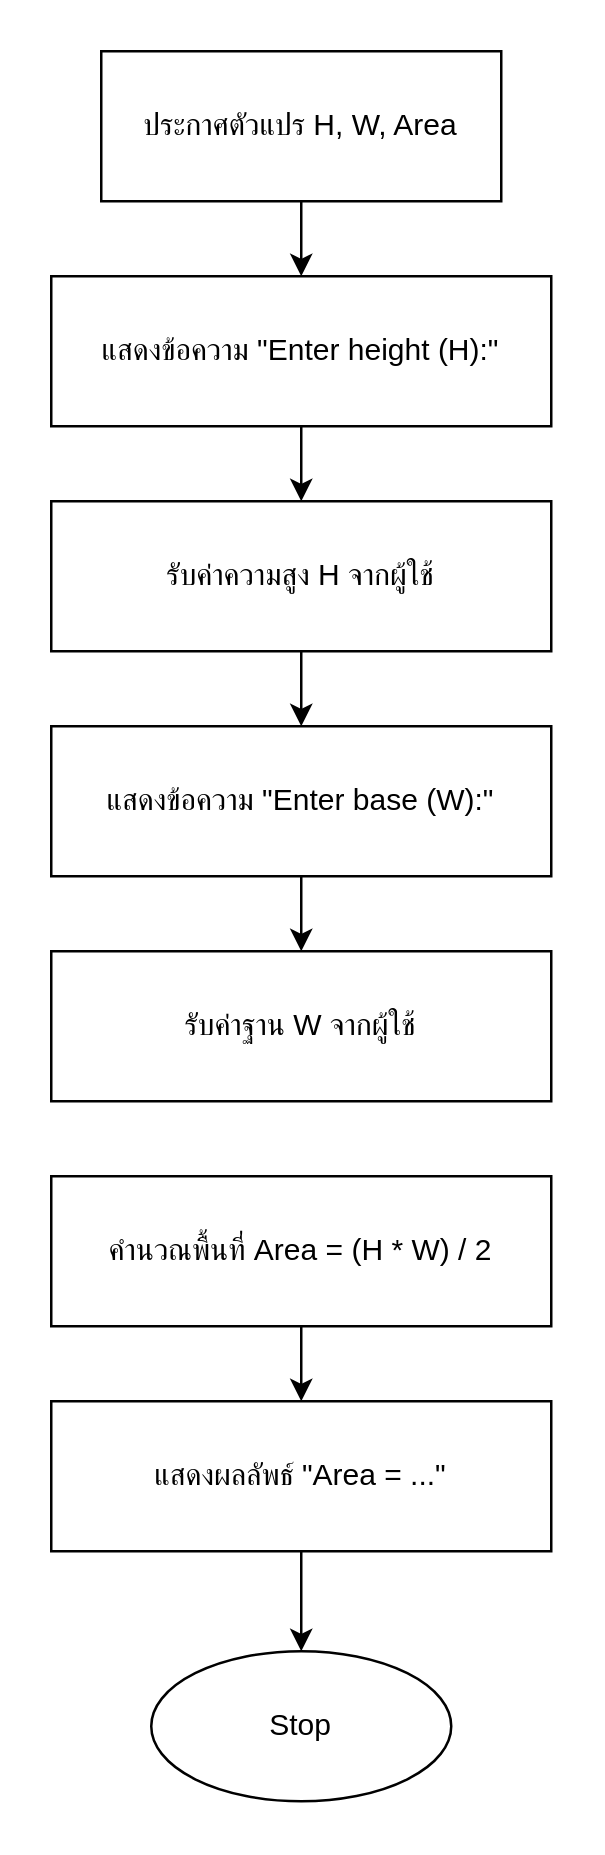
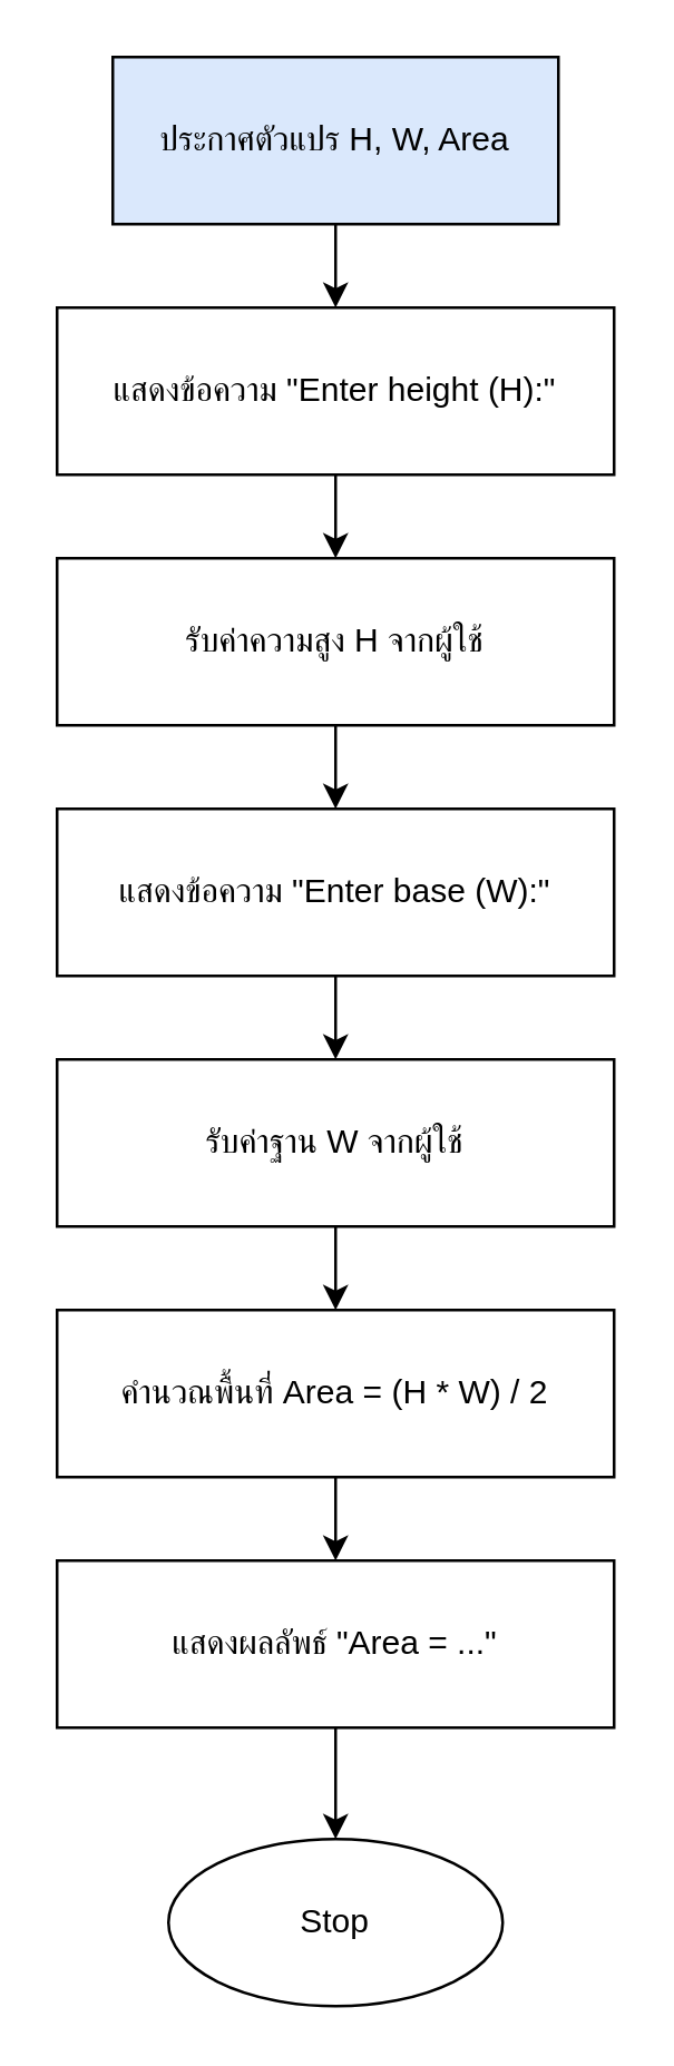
- <mxCell id="2" value="ประกาศตัวแปร H, W, Area" style="rounded=0;whiteSpace=wrap;html=1;" vertex="1" parent="1"><mxGeometry x="40" y="20" width="160" height="60" as="geometry" /></mxCell>
+ <mxCell id="2" value="ประกาศตัวแปร H, W, Area" style="rounded=0;whiteSpace=wrap;html=1;fillColor=#dae8fc;" vertex="1" parent="1"><mxGeometry x="40" y="20" width="160" height="60" as="geometry" /></mxCell>
+ <mxCell id="14" style="endArrow=classic;html=1;" edge="1" parent="1" source="6" target="7"><mxGeometry relative="1" as="geometry" /></mxCell>
